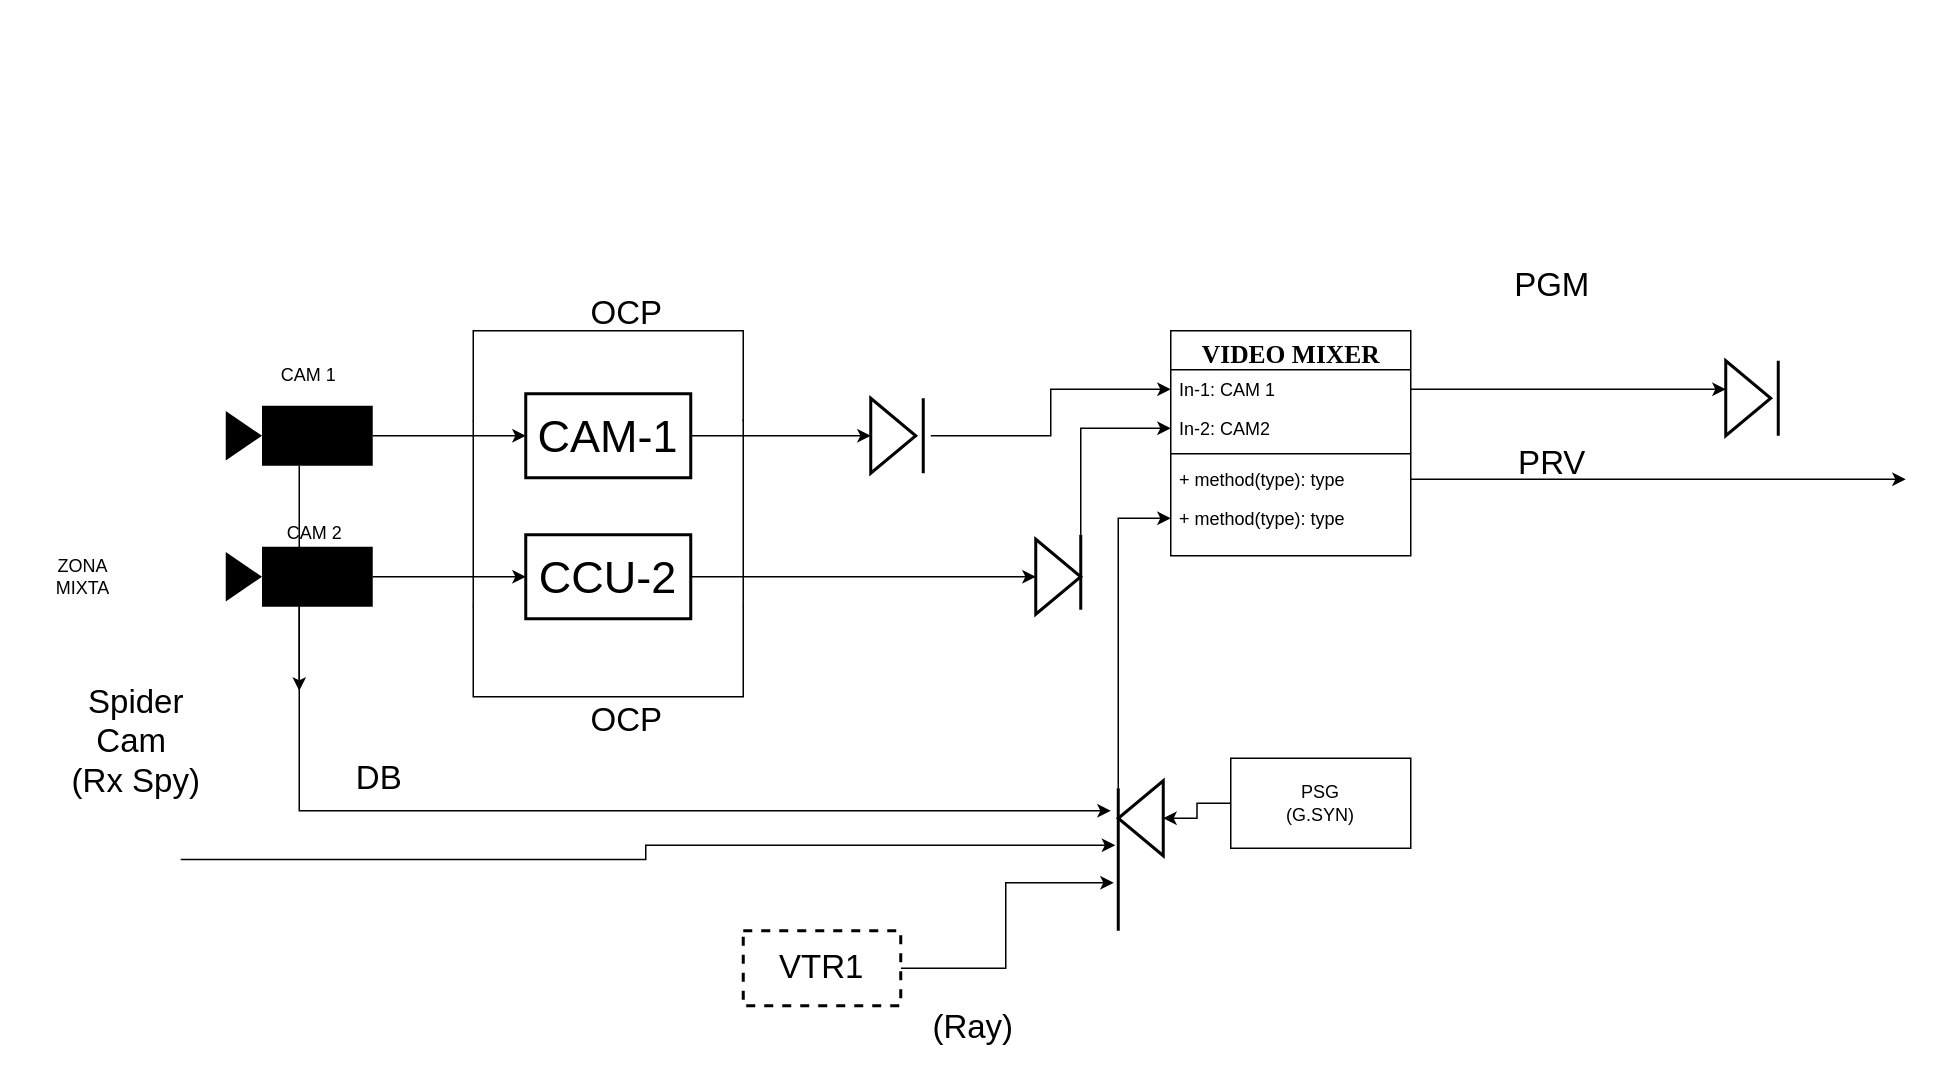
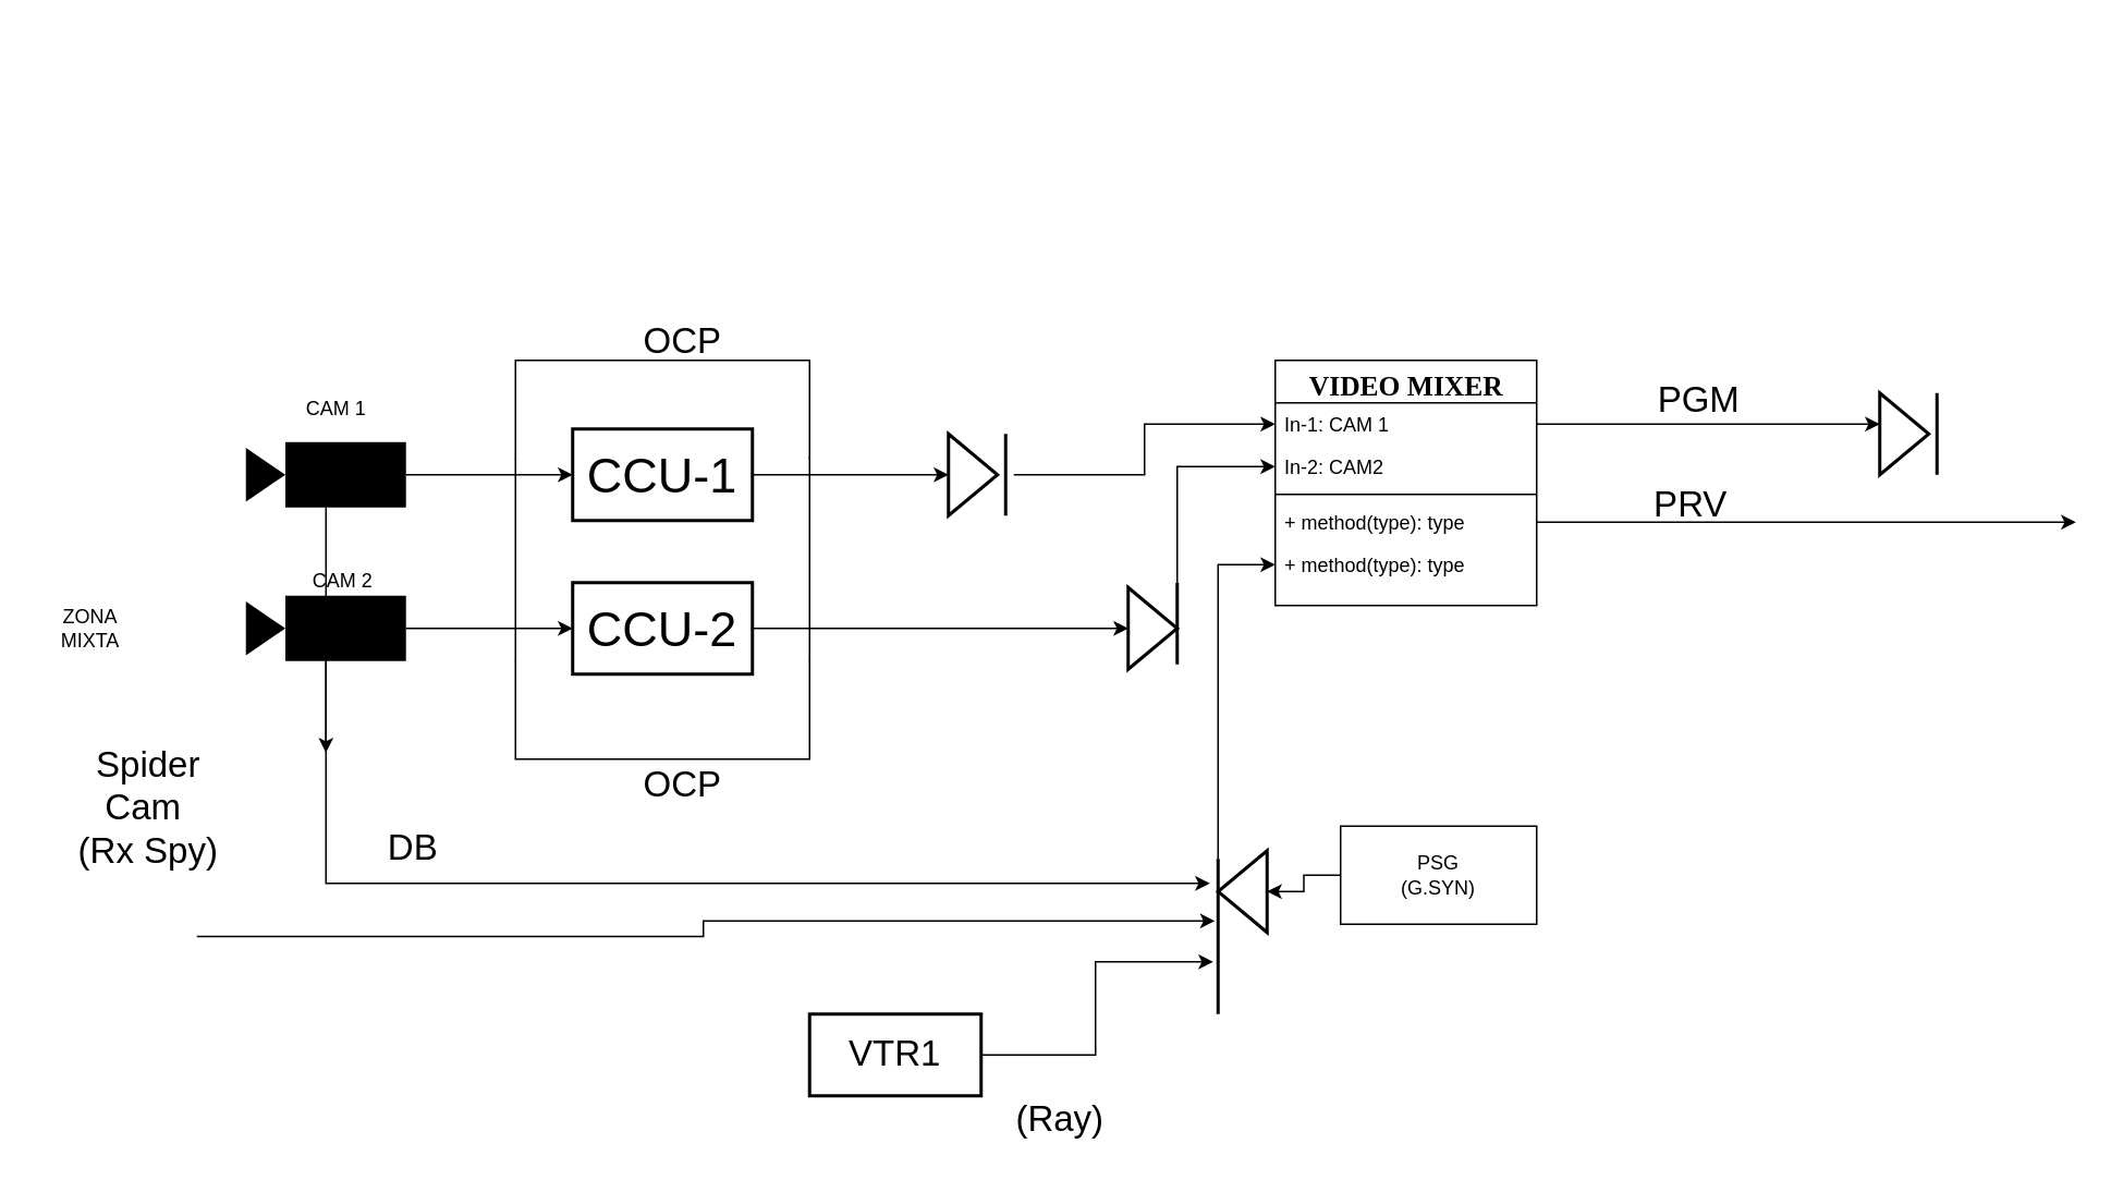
- <mxCell id="47" value="PGM" style="text;html=1;align=center;verticalAlign=middle;resizable=0;points=[];autosize=1;fontSize=22;" parent="1" vertex="1"><mxGeometry x="999" y="175" width="70" height="30" as="geometry" /></mxCell>
+ <mxCell id="47" value="PGM" style="text;html=1;align=center;verticalAlign=middle;resizable=0;points=[];autosize=1;fontSize=22;" parent="1" vertex="1"><mxGeometry x="1004" y="230" width="70" height="30" as="geometry" /></mxCell>
- <mxCell id="19" value="&lt;span style=&quot;font-size: 30px&quot;&gt;CAM-1&lt;/span&gt;" style="rounded=0;whiteSpace=wrap;html=1;strokeWidth=2;" parent="1" vertex="1"><mxGeometry x="350" y="262" width="110" height="56" as="geometry" /></mxCell>
+ <mxCell id="19" value="&lt;span style=&quot;font-size: 30px&quot;&gt;CCU-1&lt;/span&gt;" style="rounded=0;whiteSpace=wrap;html=1;strokeWidth=2;" parent="1" vertex="1"><mxGeometry x="350" y="262" width="110" height="56" as="geometry" /></mxCell>
- <mxCell id="44" value="VTR1" style="rounded=0;whiteSpace=wrap;html=1;strokeWidth=2;fontSize=22;dashed=1;" parent="1" vertex="1"><mxGeometry x="495" y="620" width="105" height="50" as="geometry" /></mxCell>
+ <mxCell id="44" value="VTR1" style="rounded=0;whiteSpace=wrap;html=1;strokeWidth=2;fontSize=22;" parent="1" vertex="1"><mxGeometry x="495" y="620" width="105" height="50" as="geometry" /></mxCell>
